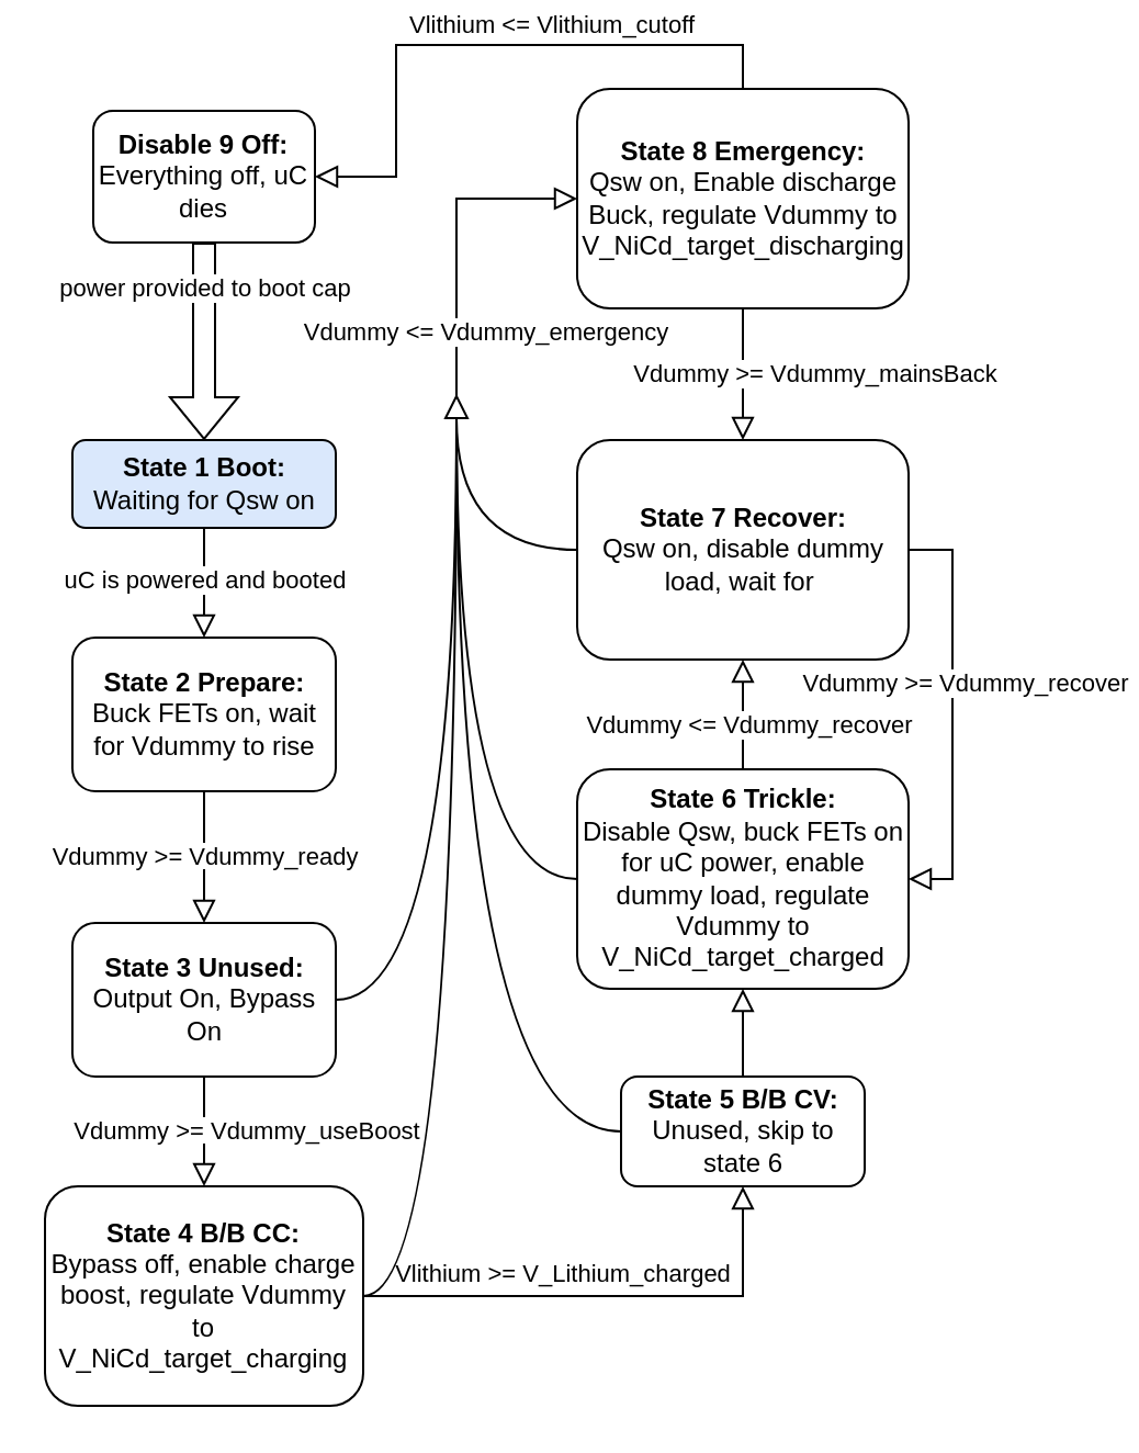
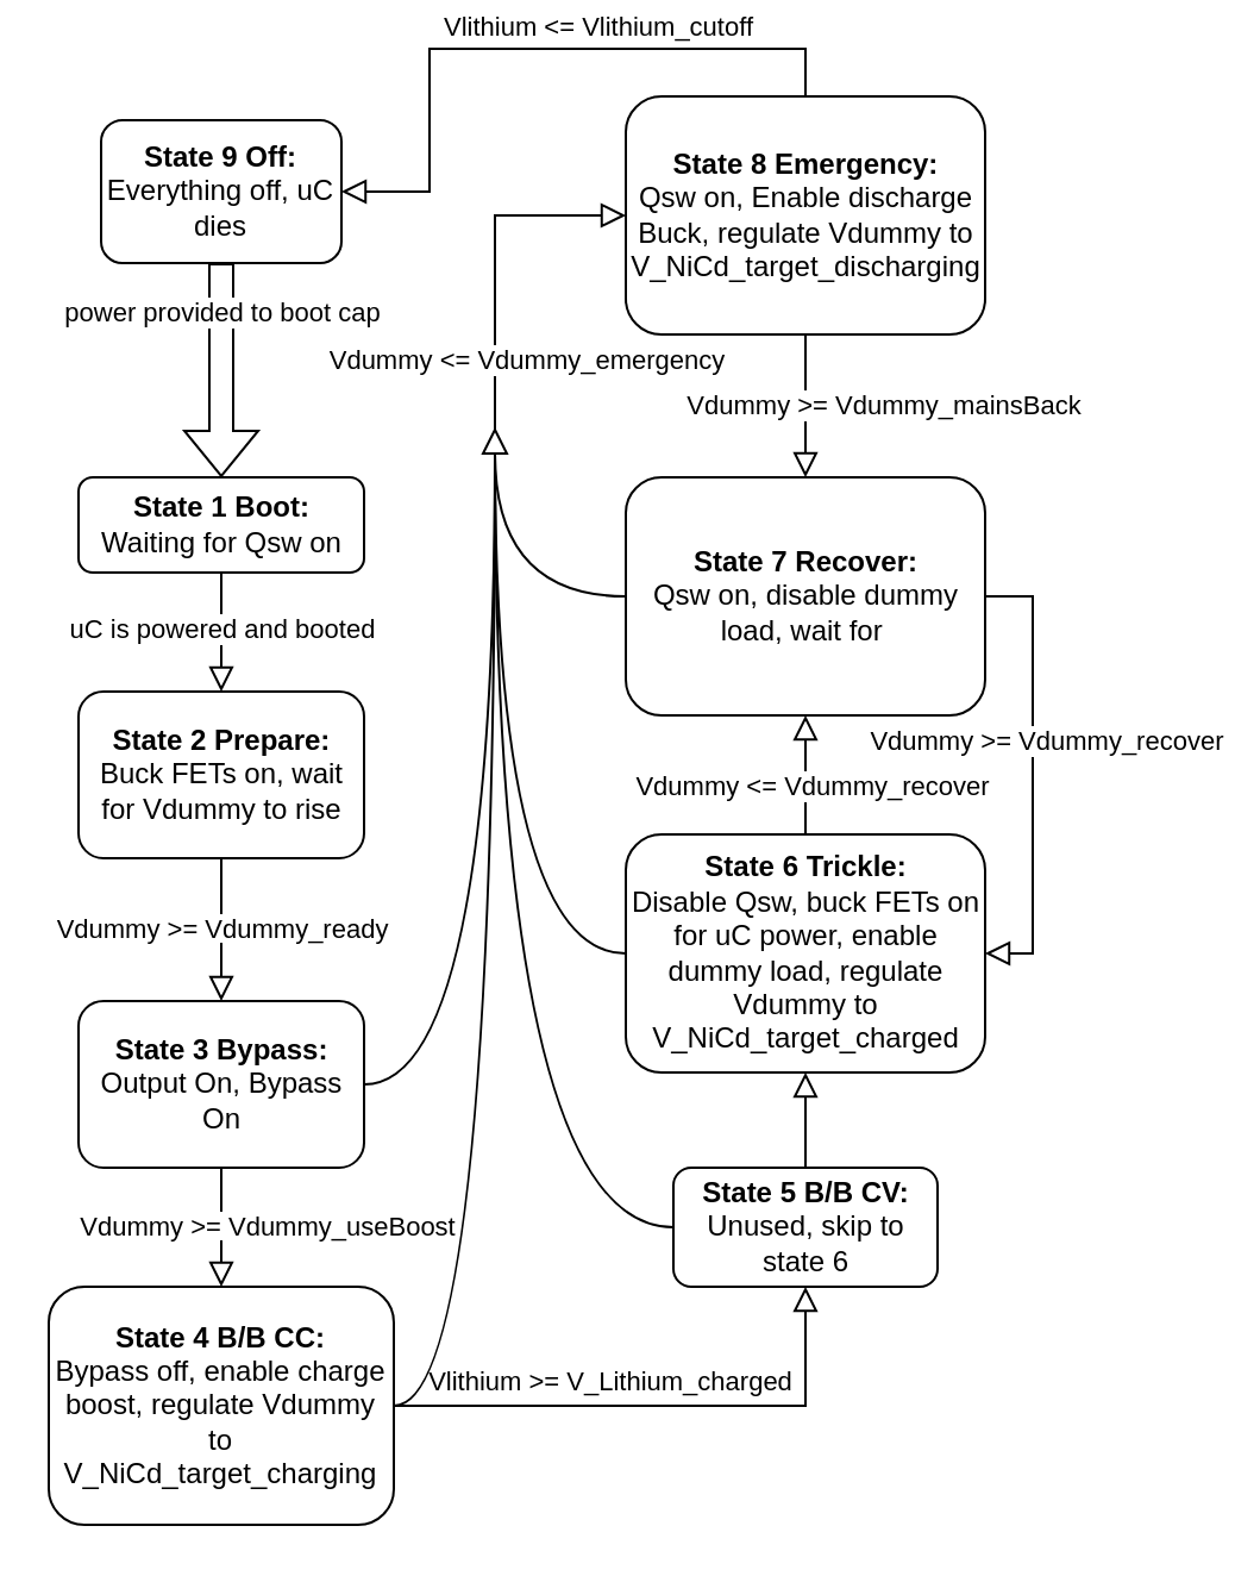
- <mxCell id="26" value="&lt;b&gt;Disable 9 Off:&lt;/b&gt;&lt;div&gt;Everything off, uC dies&lt;/div&gt;" style="rounded=1;whiteSpace=wrap;html=1;fontSize=12;glass=0;strokeWidth=1;shadow=0;" vertex="1" parent="1"><mxGeometry x="42" y="50" width="101" height="60" as="geometry" /></mxCell>
+ <mxCell id="26" value="&lt;b&gt;State 9 Off:&lt;/b&gt;&lt;div&gt;Everything off, uC dies&lt;/div&gt;" style="rounded=1;whiteSpace=wrap;html=1;fontSize=12;glass=0;strokeWidth=1;shadow=0;" vertex="1" parent="1"><mxGeometry x="42" y="50" width="101" height="60" as="geometry" /></mxCell>
- <mxCell id="4" value="&lt;b&gt;State 1 Boot:&lt;/b&gt;&lt;div&gt;Waiting for Qsw on&lt;/div&gt;" style="rounded=1;whiteSpace=wrap;html=1;fontSize=12;glass=0;strokeWidth=1;shadow=0;fillColor=#dae8fc;" parent="1" vertex="1"><mxGeometry x="32.5" y="200" width="120" height="40" as="geometry" /></mxCell>
+ <mxCell id="4" value="&lt;b&gt;State 1 Boot:&lt;/b&gt;&lt;div&gt;Waiting for Qsw on&lt;/div&gt;" style="rounded=1;whiteSpace=wrap;html=1;fontSize=12;glass=0;strokeWidth=1;shadow=0;" parent="1" vertex="1"><mxGeometry x="32.5" y="200" width="120" height="40" as="geometry" /></mxCell>
- <mxCell id="8" value="&lt;b&gt;State 3 Unused:&lt;/b&gt;&lt;div&gt;Output On, Bypass On&lt;/div&gt;" style="rounded=1;whiteSpace=wrap;html=1;fontSize=12;glass=0;strokeWidth=1;shadow=0;" vertex="1" parent="1"><mxGeometry x="32.5" y="420" width="120" height="70" as="geometry" /></mxCell>
+ <mxCell id="8" value="&lt;b&gt;State 3 Bypass:&lt;/b&gt;&lt;div&gt;Output On, Bypass On&lt;/div&gt;" style="rounded=1;whiteSpace=wrap;html=1;fontSize=12;glass=0;strokeWidth=1;shadow=0;" vertex="1" parent="1"><mxGeometry x="32.5" y="420" width="120" height="70" as="geometry" /></mxCell>
